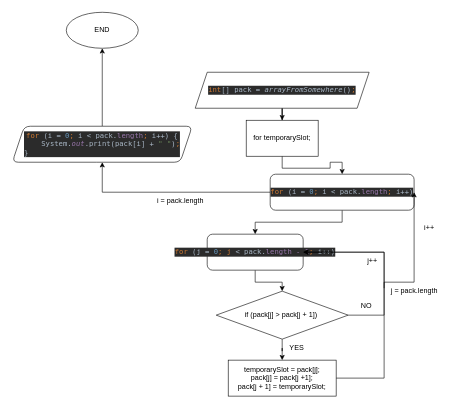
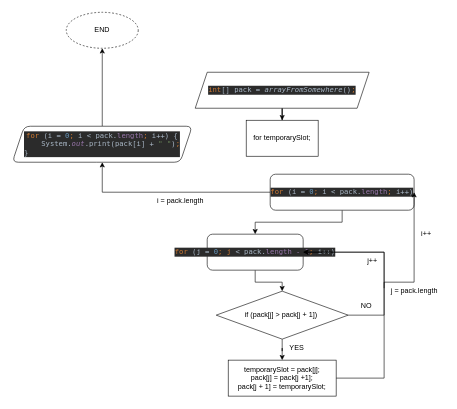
- <mxCell id="24" value="END" style="ellipse;whiteSpace=wrap;html=1;rounded=1;" vertex="1" parent="1"><mxGeometry x="110" y="20" width="120" height="60" as="geometry" /></mxCell>
+ <mxCell id="24" value="END" style="ellipse;whiteSpace=wrap;html=1;rounded=1;dashed=1;" vertex="1" parent="1"><mxGeometry x="110" y="20" width="120" height="60" as="geometry" /></mxCell>
- <mxCell id="4" value="" style="edgeStyle=orthogonalEdgeStyle;rounded=0;orthogonalLoop=1;jettySize=auto;html=1;" edge="1" parent="1" source="5" target="8"><mxGeometry relative="1" as="geometry" /></mxCell>
- <mxCell id="21" value="i++" style="text;html=1;align=center;verticalAlign=middle;resizable=0;points=[];autosize=1;strokeColor=none;fillColor=none;" vertex="1" parent="1"><mxGeometry x="695" y="365" width="40" height="30" as="geometry" /></mxCell>
+ <mxCell id="21" value="i++" style="text;html=1;align=center;verticalAlign=middle;resizable=0;points=[];autosize=1;strokeColor=none;fillColor=none;" vertex="1" parent="1"><mxGeometry x="690" y="375" width="40" height="30" as="geometry" /></mxCell>
